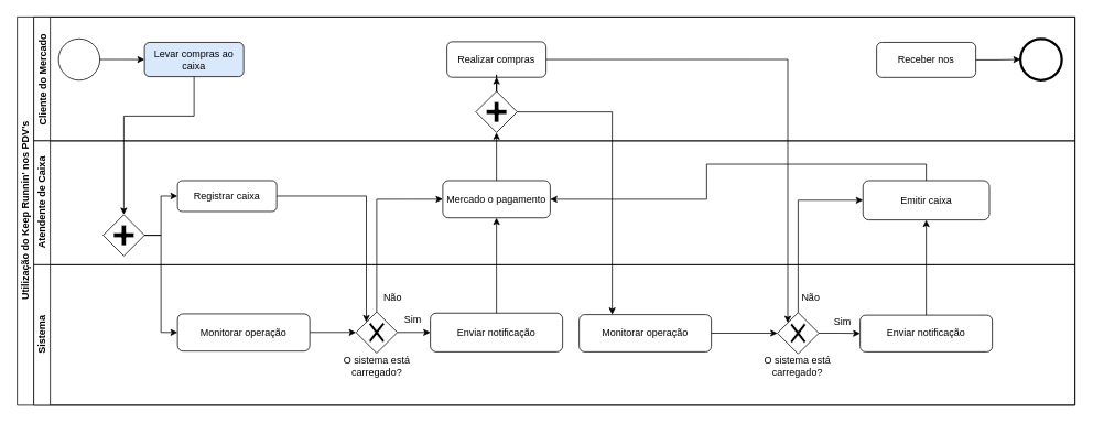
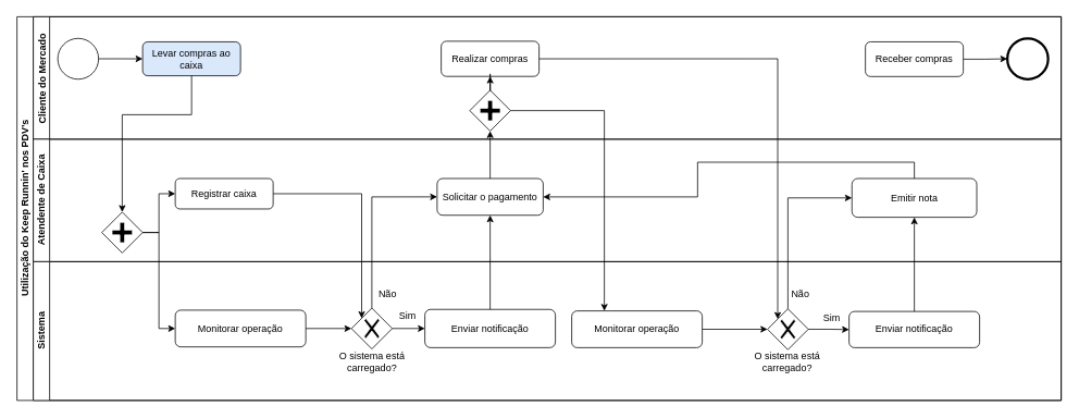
- <mxCell id="11" value="Receber nos" style="shape=ext;rounded=1;html=1;whiteSpace=wrap;" parent="3" vertex="1"><mxGeometry x="1020" y="30.77" width="120" height="42.5" as="geometry" /></mxCell>
+ <mxCell id="11" value="Receber compras" style="shape=ext;rounded=1;html=1;whiteSpace=wrap;" parent="3" vertex="1"><mxGeometry x="1020" y="30.77" width="120" height="42.5" as="geometry" /></mxCell>
- <mxCell id="16" value="Mercado o pagamento" style="shape=ext;rounded=1;html=1;whiteSpace=wrap;" parent="14" vertex="1"><mxGeometry x="495" y="48.16" width="130" height="45" as="geometry" /></mxCell>
+ <mxCell id="16" value="Solicitar o pagamento" style="shape=ext;rounded=1;html=1;whiteSpace=wrap;" parent="14" vertex="1"><mxGeometry x="495" y="48.16" width="130" height="45" as="geometry" /></mxCell>
- <mxCell id="15" value="Emitir caixa" style="shape=ext;rounded=1;html=1;whiteSpace=wrap;" parent="14" vertex="1"><mxGeometry x="1003.5" y="48.16" width="153" height="47.5" as="geometry" /></mxCell>
+ <mxCell id="15" value="Emitir nota" style="shape=ext;rounded=1;html=1;whiteSpace=wrap;" parent="14" vertex="1"><mxGeometry x="1003.5" y="48.16" width="153" height="47.5" as="geometry" /></mxCell>
